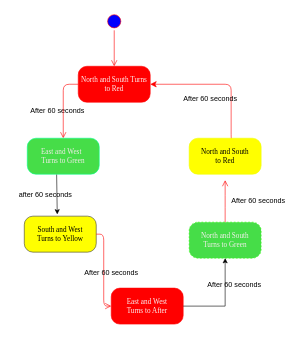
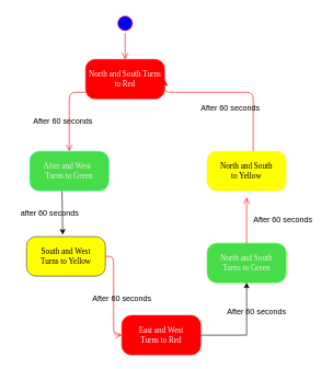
- <mxCell id="4" value="North and South Turns to Red" style="rounded=1;whiteSpace=wrap;html=1;arcSize=24;fillColor=#FF0000;strokeColor=#ff0000;shadow=0;comic=0;labelBackgroundColor=none;fontFamily=Verdana;fontSize=12;fontColor=#fdf2f2;align=center;" vertex="1" parent="1"><mxGeometry x="130" y="110" width="120" height="60" as="geometry" /></mxCell>
+ <mxCell id="4" value="North and South Turns to Red" style="rounded=1;whiteSpace=wrap;html=1;arcSize=24;fillColor=#FF0000;strokeColor=#ff0000;shadow=0;comic=0;labelBackgroundColor=none;fontFamily=Verdana;fontSize=12;fontColor=#fdf2f2;align=center;" vertex="1" parent="1"><mxGeometry x="130" y="90" width="120" height="60" as="geometry" /></mxCell>
- <mxCell id="18" value="East and West&amp;nbsp;&amp;nbsp;&lt;br&gt;Turns to Green" style="rounded=1;whiteSpace=wrap;html=1;arcSize=24;fillColor=#46dd48;strokeColor=#00ff88;shadow=0;comic=0;labelBackgroundColor=none;fontFamily=Verdana;fontSize=12;fontColor=#f4ebeb;align=center;labelBorderColor=none;" vertex="1" parent="1"><mxGeometry x="45" y="230" width="120" height="60" as="geometry" /></mxCell>
+ <mxCell id="18" value="After and West&amp;nbsp;&amp;nbsp;&lt;br&gt;Turns to Green" style="rounded=1;whiteSpace=wrap;html=1;arcSize=24;fillColor=#46dd48;strokeColor=#00ff88;shadow=0;comic=0;labelBackgroundColor=none;fontFamily=Verdana;fontSize=12;fontColor=#f4ebeb;align=center;labelBorderColor=none;" vertex="1" parent="1"><mxGeometry x="45" y="230" width="120" height="60" as="geometry" /></mxCell>
- <mxCell id="15" value="North and South&lt;br&gt;to Red" style="rounded=1;whiteSpace=wrap;html=1;arcSize=24;fillColor=#ffff00;strokeColor=#eeff00;shadow=0;comic=0;labelBackgroundColor=none;fontFamily=Verdana;fontSize=12;fontColor=#000000;align=center;" vertex="1" parent="1"><mxGeometry x="315" y="230" width="120" height="60" as="geometry" /></mxCell>
+ <mxCell id="15" value="North and South&lt;br&gt;to Yellow" style="rounded=1;whiteSpace=wrap;html=1;arcSize=24;fillColor=#ffff00;strokeColor=#eeff00;shadow=0;comic=0;labelBackgroundColor=none;fontFamily=Verdana;fontSize=12;fontColor=#000000;align=center;" vertex="1" parent="1"><mxGeometry x="315" y="230" width="120" height="60" as="geometry" /></mxCell>
- <mxCell id="6" value="North and South&lt;br&gt;Turns to Green" style="rounded=1;whiteSpace=wrap;html=1;arcSize=24;fillColor=#46dd48;strokeColor=#2bff00;shadow=0;comic=0;labelBackgroundColor=none;fontFamily=Verdana;fontSize=12;fontColor=#f6eeee;align=center;dashed=1;" vertex="1" parent="1"><mxGeometry x="315" y="370" width="120" height="60" as="geometry" /></mxCell>
+ <mxCell id="6" value="North and South&lt;br&gt;Turns to Green" style="rounded=1;whiteSpace=wrap;html=1;arcSize=24;fillColor=#46dd48;strokeColor=#2bff00;shadow=0;comic=0;labelBackgroundColor=none;fontFamily=Verdana;fontSize=12;fontColor=#f6eeee;align=center;" vertex="1" parent="1"><mxGeometry x="315" y="370" width="120" height="60" as="geometry" /></mxCell>
- <mxCell id="7" value="East and West&lt;br&gt;Turns to After" style="rounded=1;whiteSpace=wrap;html=1;arcSize=24;fillColor=#ff0000;strokeColor=#ff0000;shadow=0;comic=0;labelBackgroundColor=none;fontFamily=Verdana;fontSize=12;fontColor=#fbf4f4;align=center;" vertex="1" parent="1"><mxGeometry x="185" y="480" width="120" height="60" as="geometry" /></mxCell>
+ <mxCell id="7" value="East and West&lt;br&gt;Turns to Red" style="rounded=1;whiteSpace=wrap;html=1;arcSize=24;fillColor=#ff0000;strokeColor=#ff0000;shadow=0;comic=0;labelBackgroundColor=none;fontFamily=Verdana;fontSize=12;fontColor=#fbf4f4;align=center;" vertex="1" parent="1"><mxGeometry x="185" y="480" width="120" height="60" as="geometry" /></mxCell>
